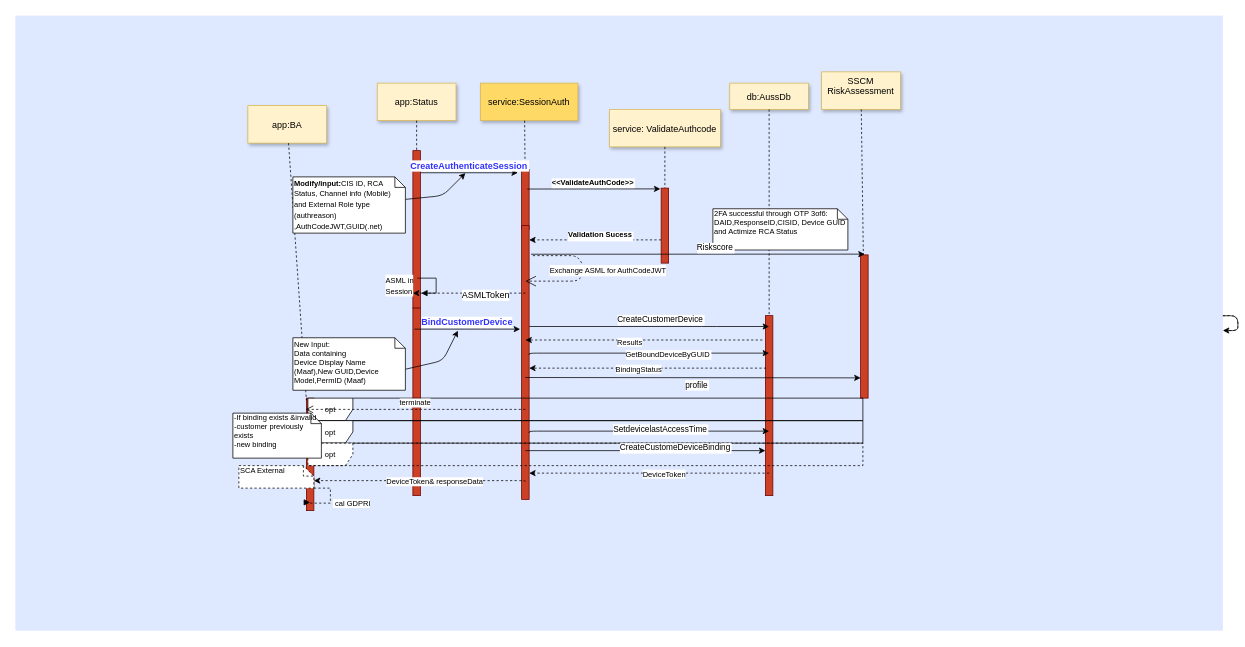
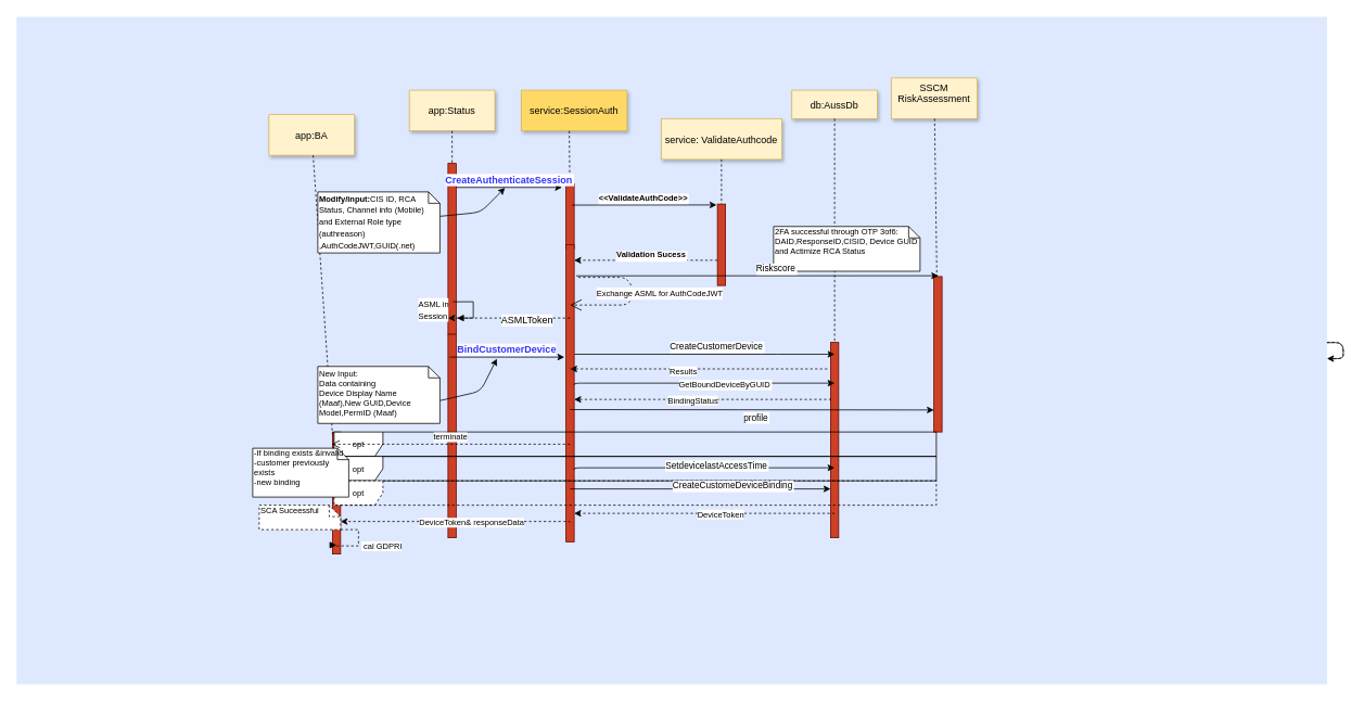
- <mxCell id="58" value="SCA External" style="shape=note;whiteSpace=wrap;html=1;size=14;verticalAlign=top;align=left;spacingTop=-6;dashed=1;fontSize=10;" vertex="1" parent="1"><mxGeometry x="318" y="620" width="100" height="30" as="geometry" /></mxCell>
+ <mxCell id="58" value="SCA Suceessful" style="shape=note;whiteSpace=wrap;html=1;size=14;verticalAlign=top;align=left;spacingTop=-6;dashed=1;fontSize=10;" vertex="1" parent="1"><mxGeometry x="318" y="620" width="100" height="30" as="geometry" /></mxCell>
